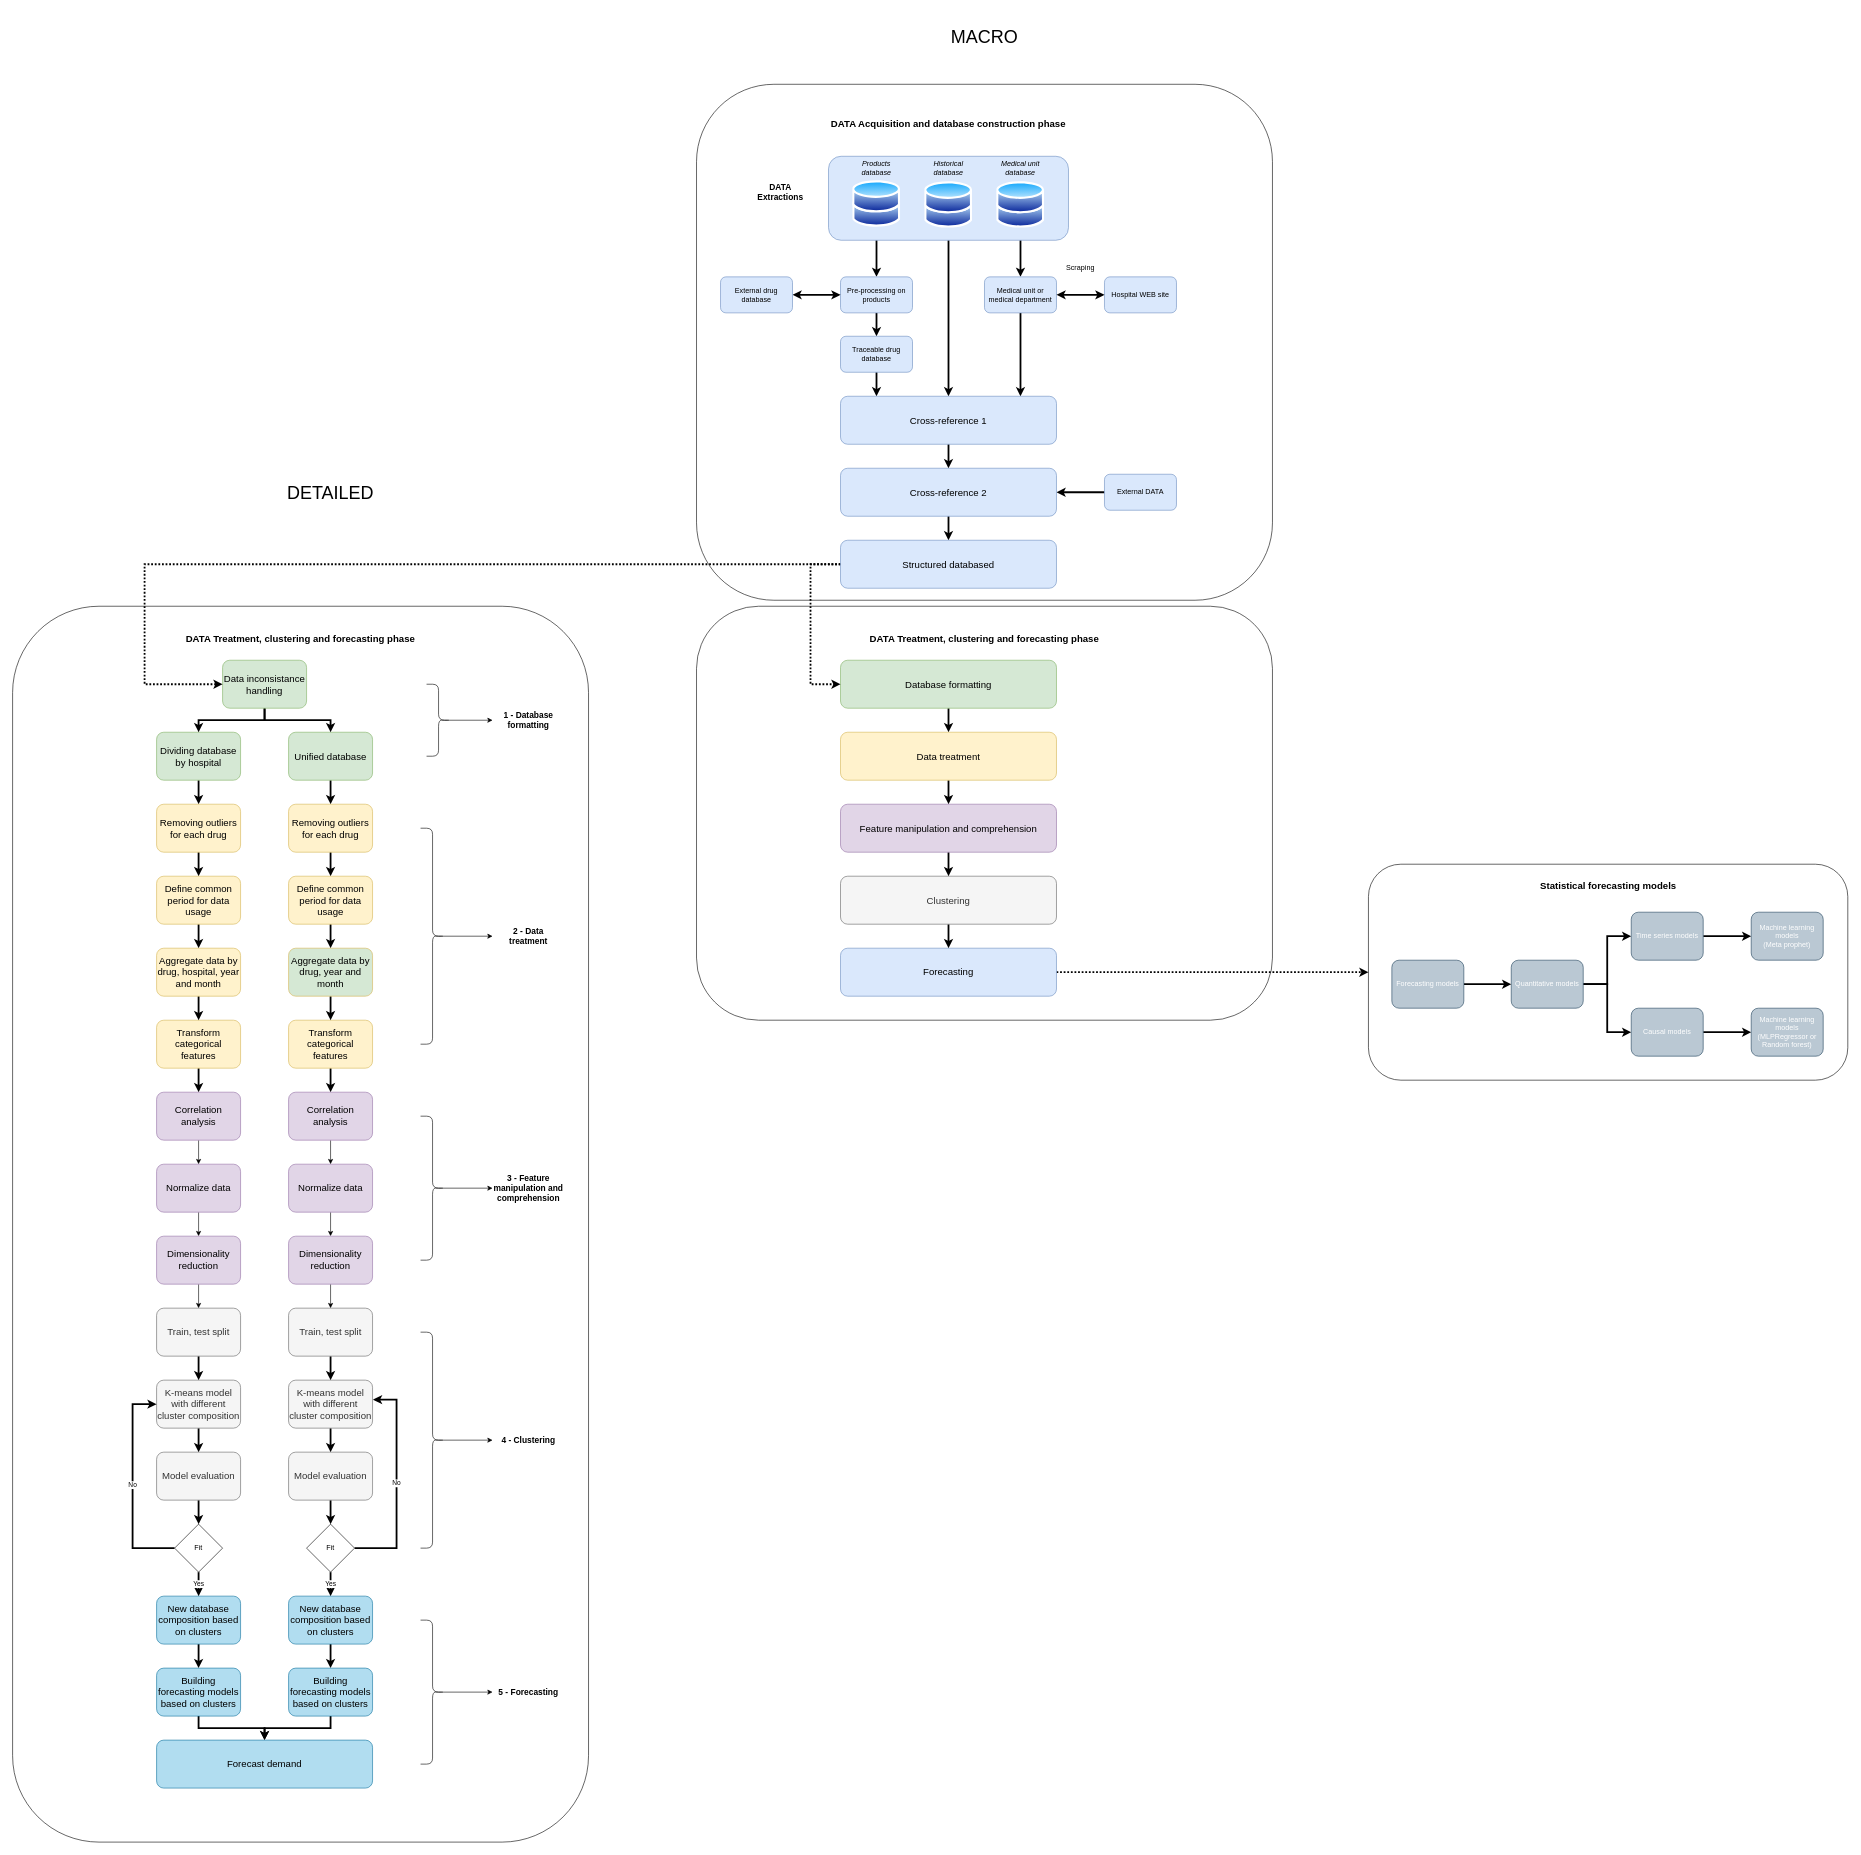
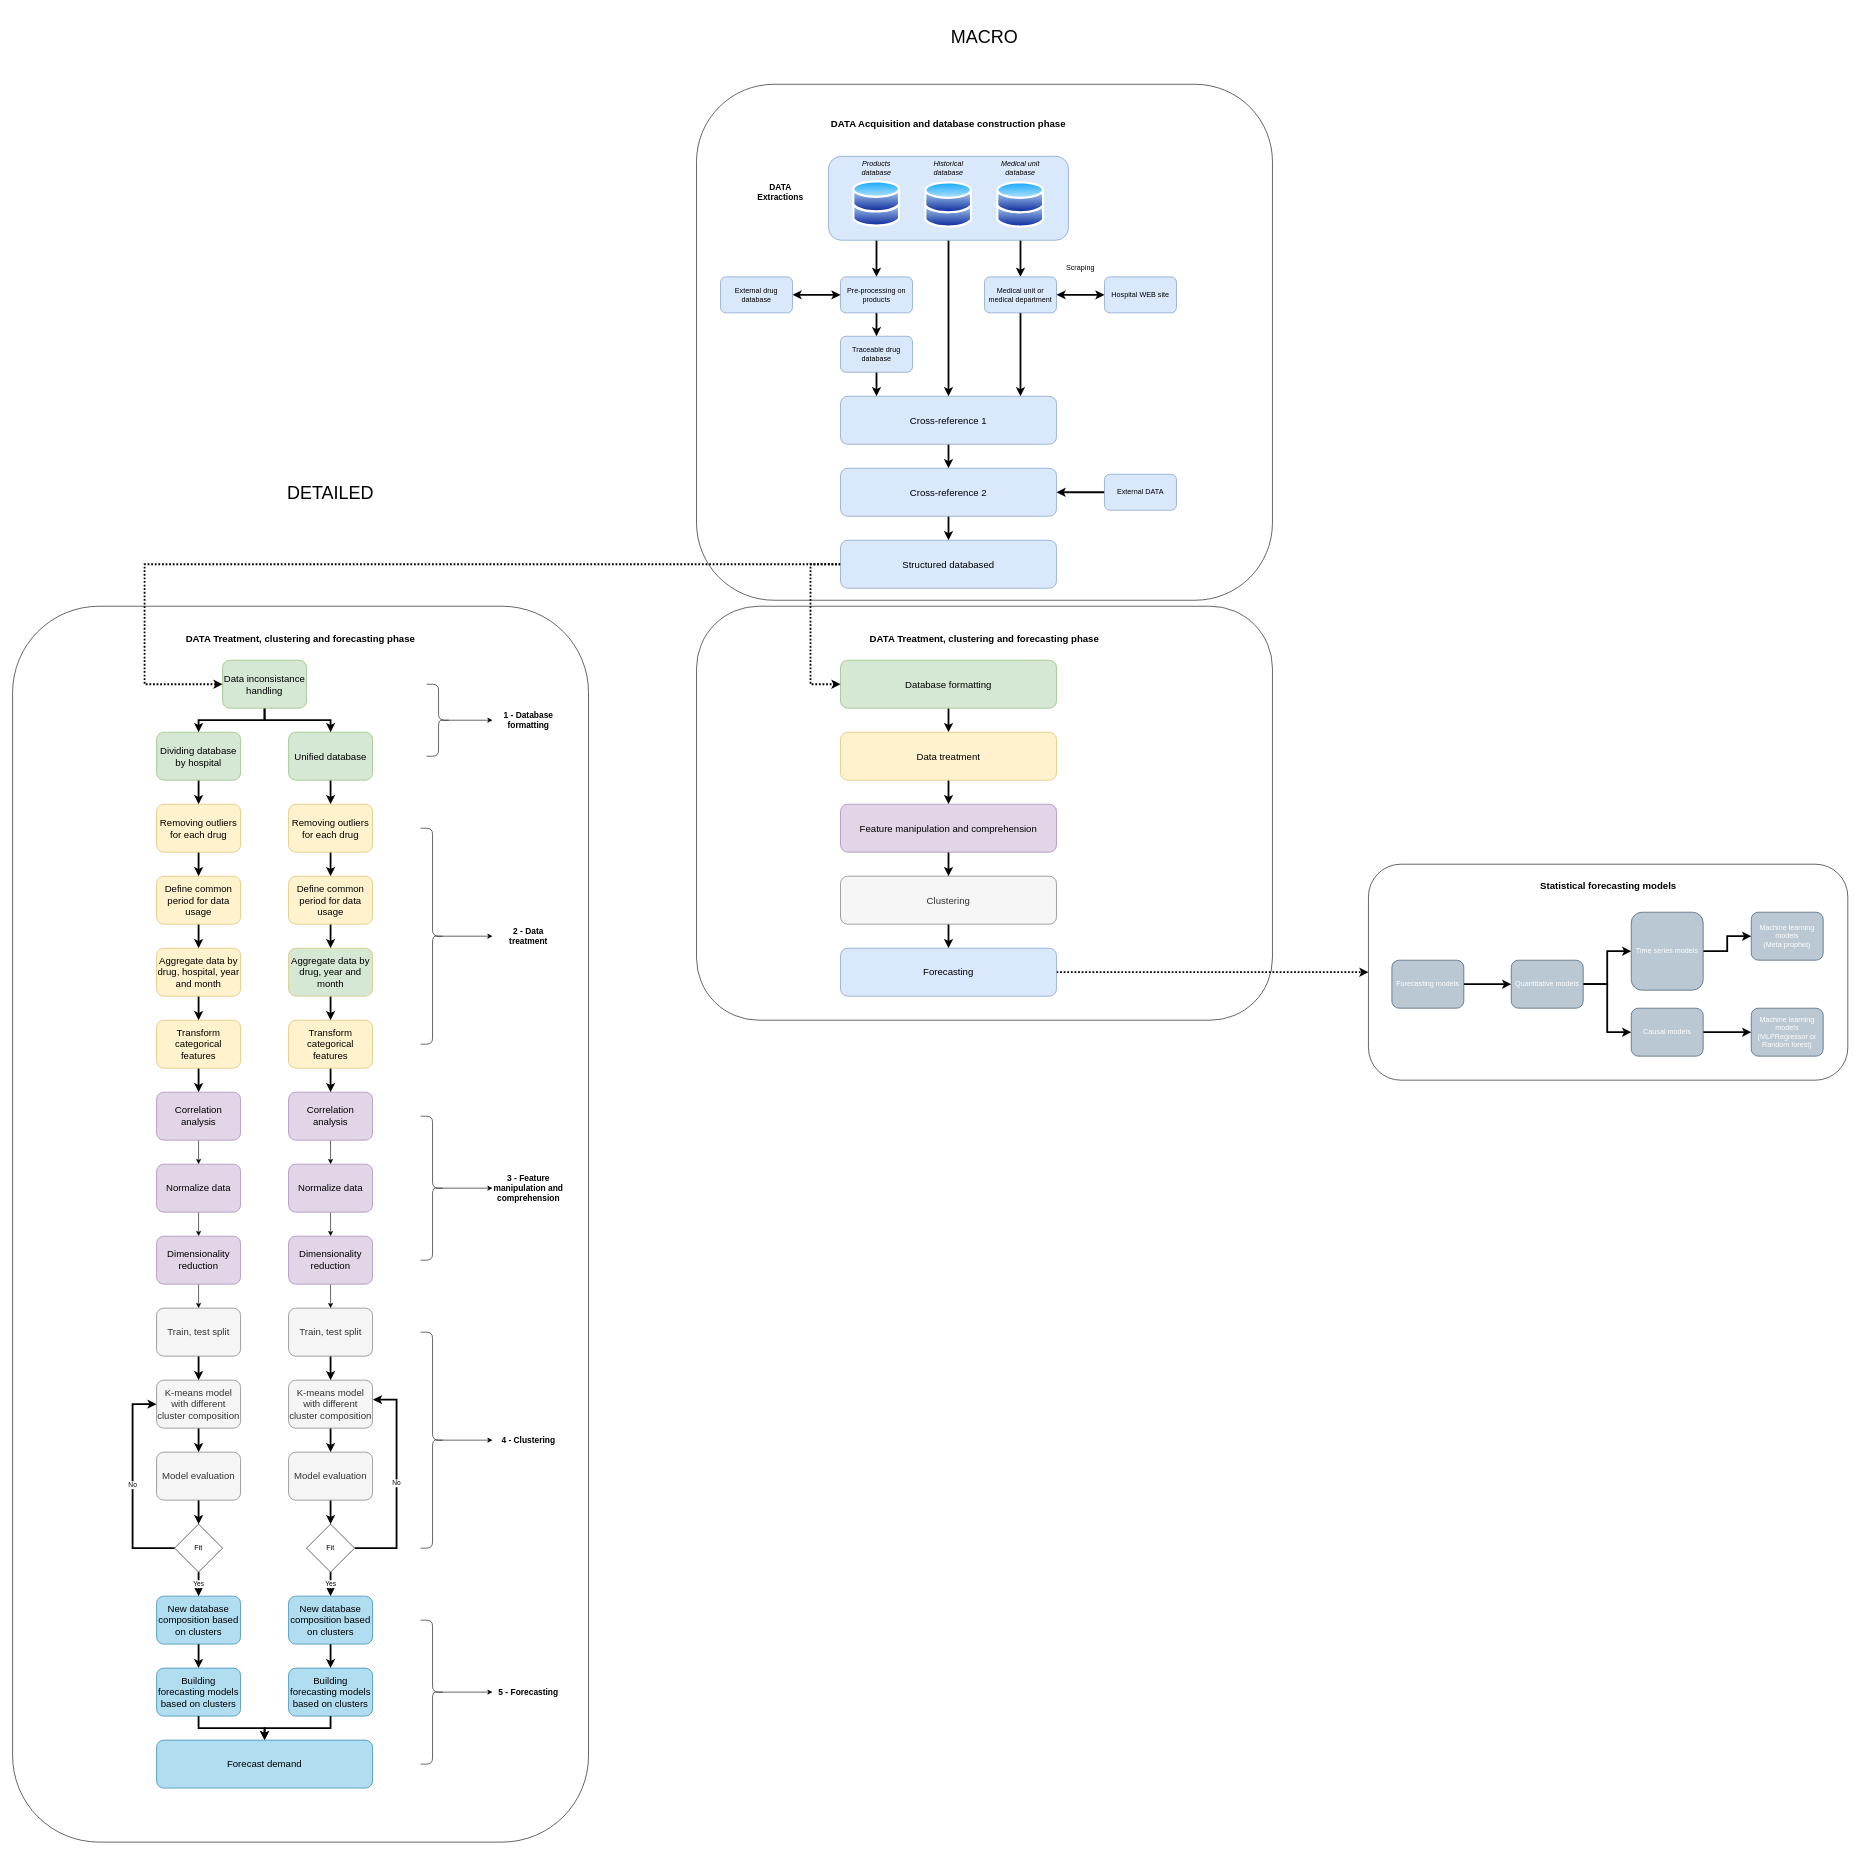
- <mxCell id="133" value="Time series models" style="rounded=1;whiteSpace=wrap;html=1;fillColor=#bac8d3;strokeColor=#23445d;horizontal=1;verticalAlign=middle;fontColor=#FFFFFF;" vertex="1" parent="1"><mxGeometry x="2718" y="1520" width="120" height="80" as="geometry" /></mxCell>
+ <mxCell id="133" value="Time series models" style="rounded=1;whiteSpace=wrap;html=1;fillColor=#bac8d3;strokeColor=#23445d;horizontal=1;verticalAlign=middle;fontColor=#FFFFFF;" vertex="1" parent="1"><mxGeometry x="2718" y="1520" width="120" height="130" as="geometry" /></mxCell>
